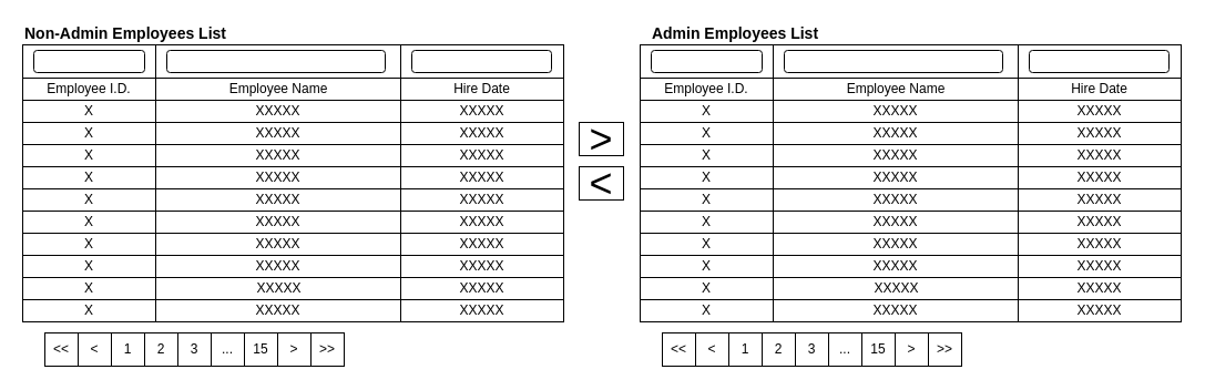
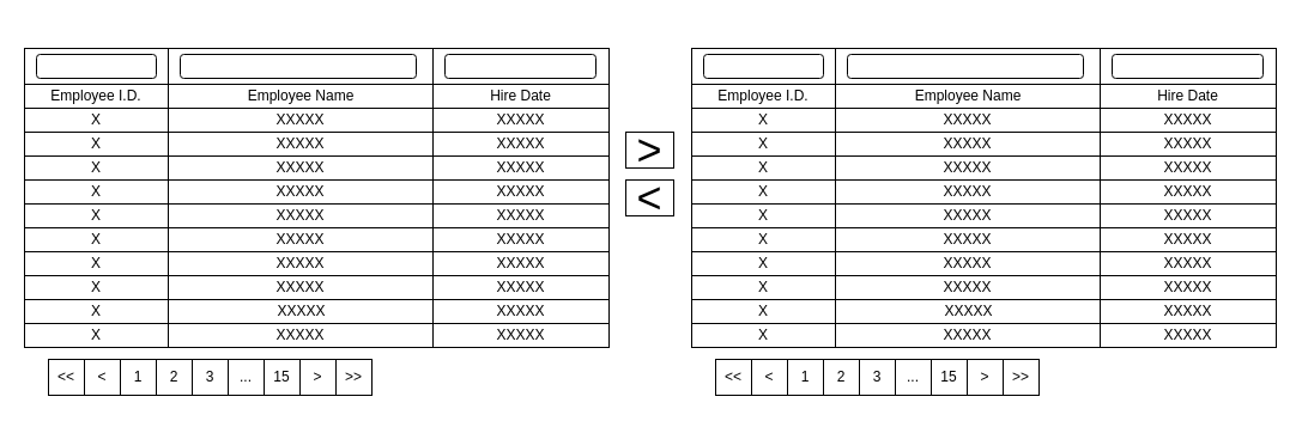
- <mxCell id="49" value="&lt;span style=&quot;font-size: 14px&quot;&gt;&lt;b&gt;Non-Admin Employees List&lt;/b&gt;&lt;/span&gt;" style="text;html=1;strokeColor=none;fillColor=none;align=center;verticalAlign=middle;whiteSpace=wrap;rounded=0;" parent="1" vertex="1"><mxGeometry x="20" y="20" width="186" height="20" as="geometry" /></mxCell>
- <mxCell id="99" value="&lt;span style=&quot;font-size: 14px&quot;&gt;&lt;b&gt;Admin Employees List&lt;/b&gt;&lt;/span&gt;" style="text;html=1;strokeColor=none;fillColor=none;align=center;verticalAlign=middle;whiteSpace=wrap;rounded=0;" parent="1" vertex="1"><mxGeometry x="577" y="20" width="172" height="20" as="geometry" /></mxCell>
